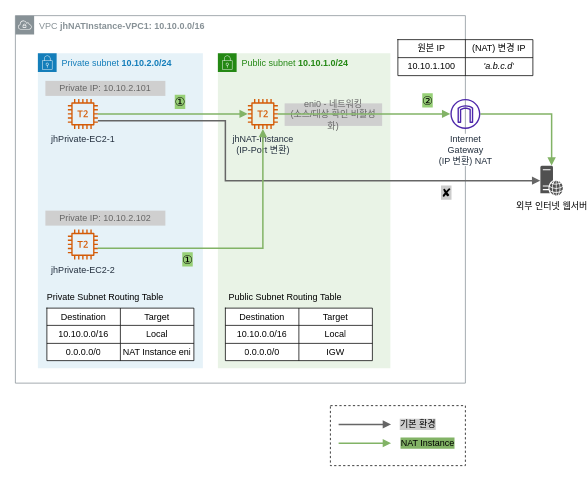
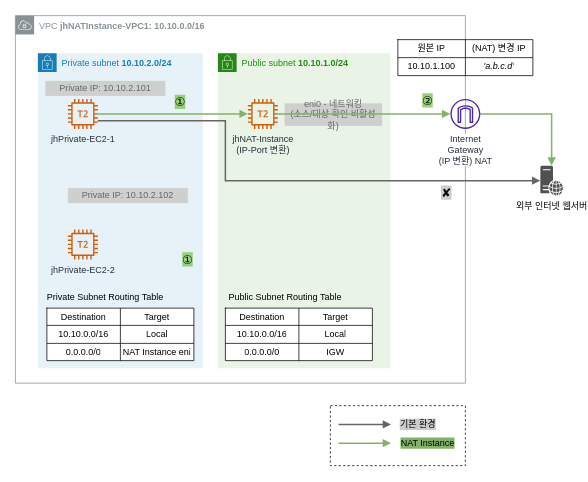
- <mxCell id="9" value="Private IP: 10.10.2.102" style="text;html=1;strokeColor=none;fillColor=#CFCFCF;align=center;verticalAlign=middle;whiteSpace=wrap;rounded=0;fontColor=#666666;" parent="3" vertex="1"><mxGeometry x="10" y="210" width="160" height="20" as="geometry" /></mxCell>
+ <mxCell id="9" value="Private IP: 10.10.2.102" style="text;html=1;strokeColor=none;fillColor=#CFCFCF;align=center;verticalAlign=middle;whiteSpace=wrap;rounded=0;fontColor=#666666;" parent="3" vertex="1"><mxGeometry x="40" y="180" width="160" height="20" as="geometry" /></mxCell>
- <mxCell id="53" style="edgeStyle=orthogonalEdgeStyle;rounded=0;orthogonalLoop=1;jettySize=auto;html=1;strokeWidth=2;endArrow=block;endFill=1;fillColor=#d5e8d4;strokeColor=#82b366;" parent="1" source="4" target="15" edge="1"><mxGeometry relative="1" as="geometry"><Array as="points"><mxPoint x="350" y="330" /></Array></mxGeometry></mxCell>
